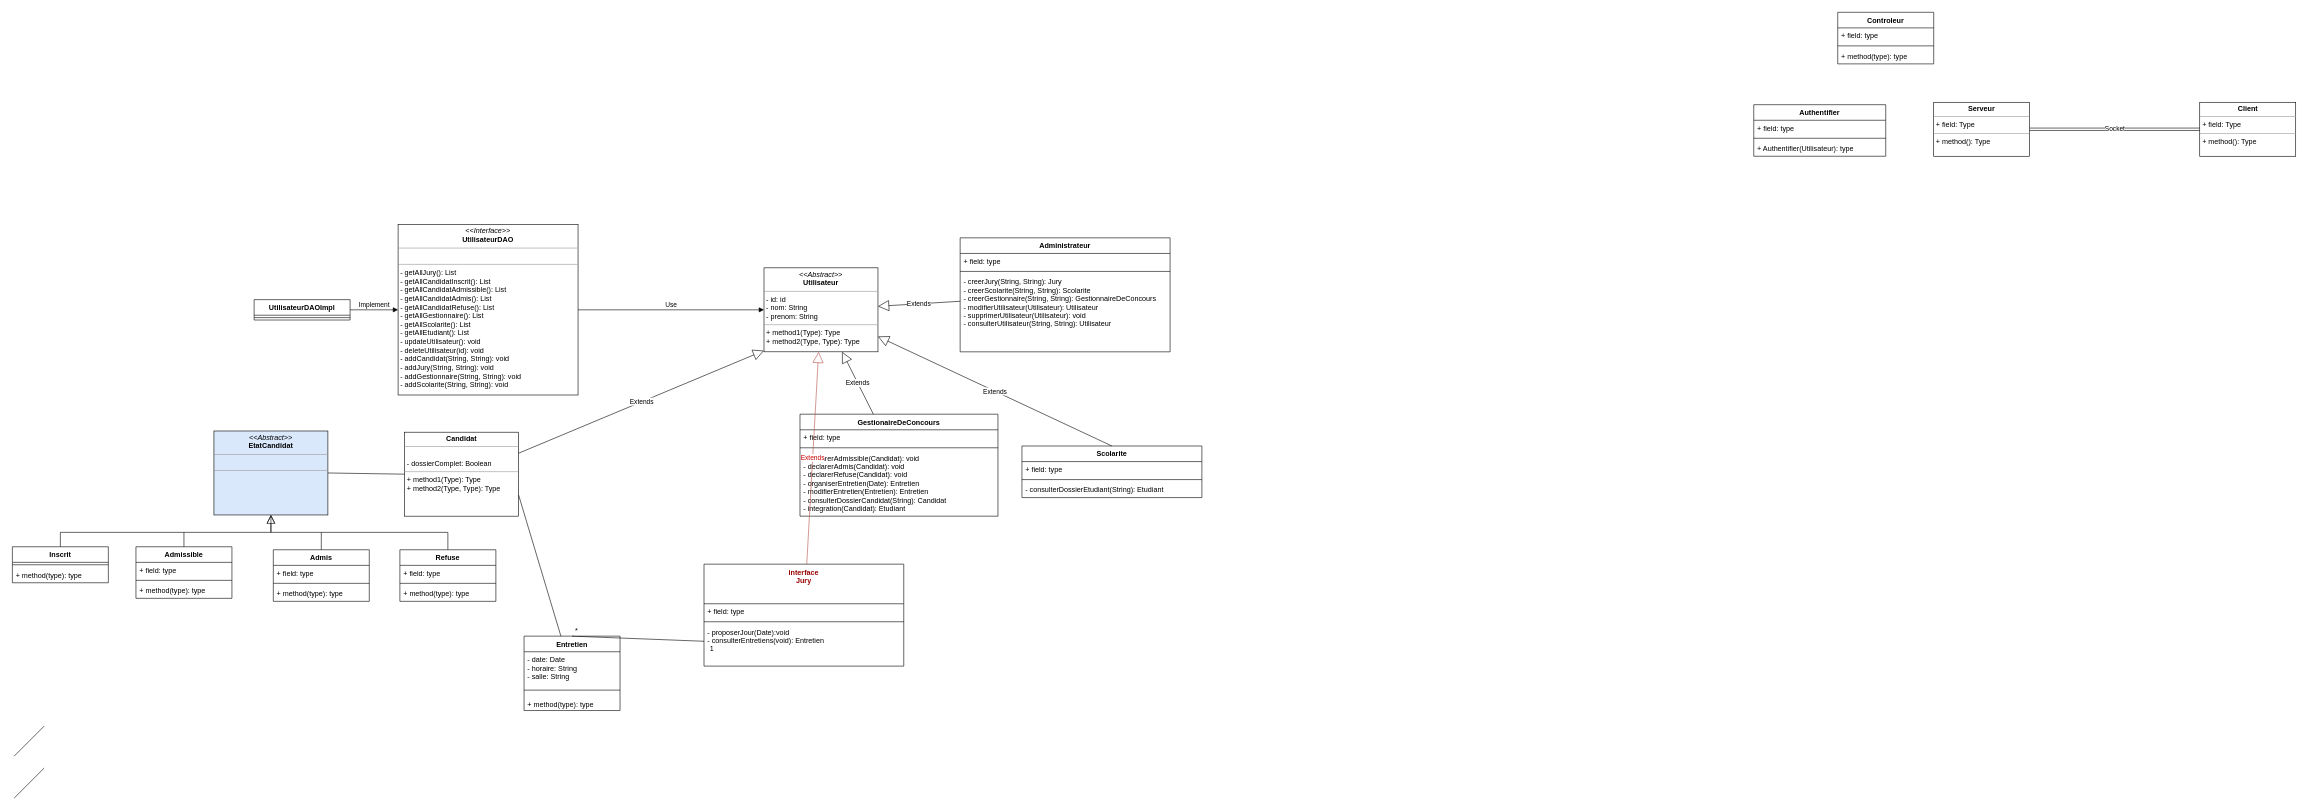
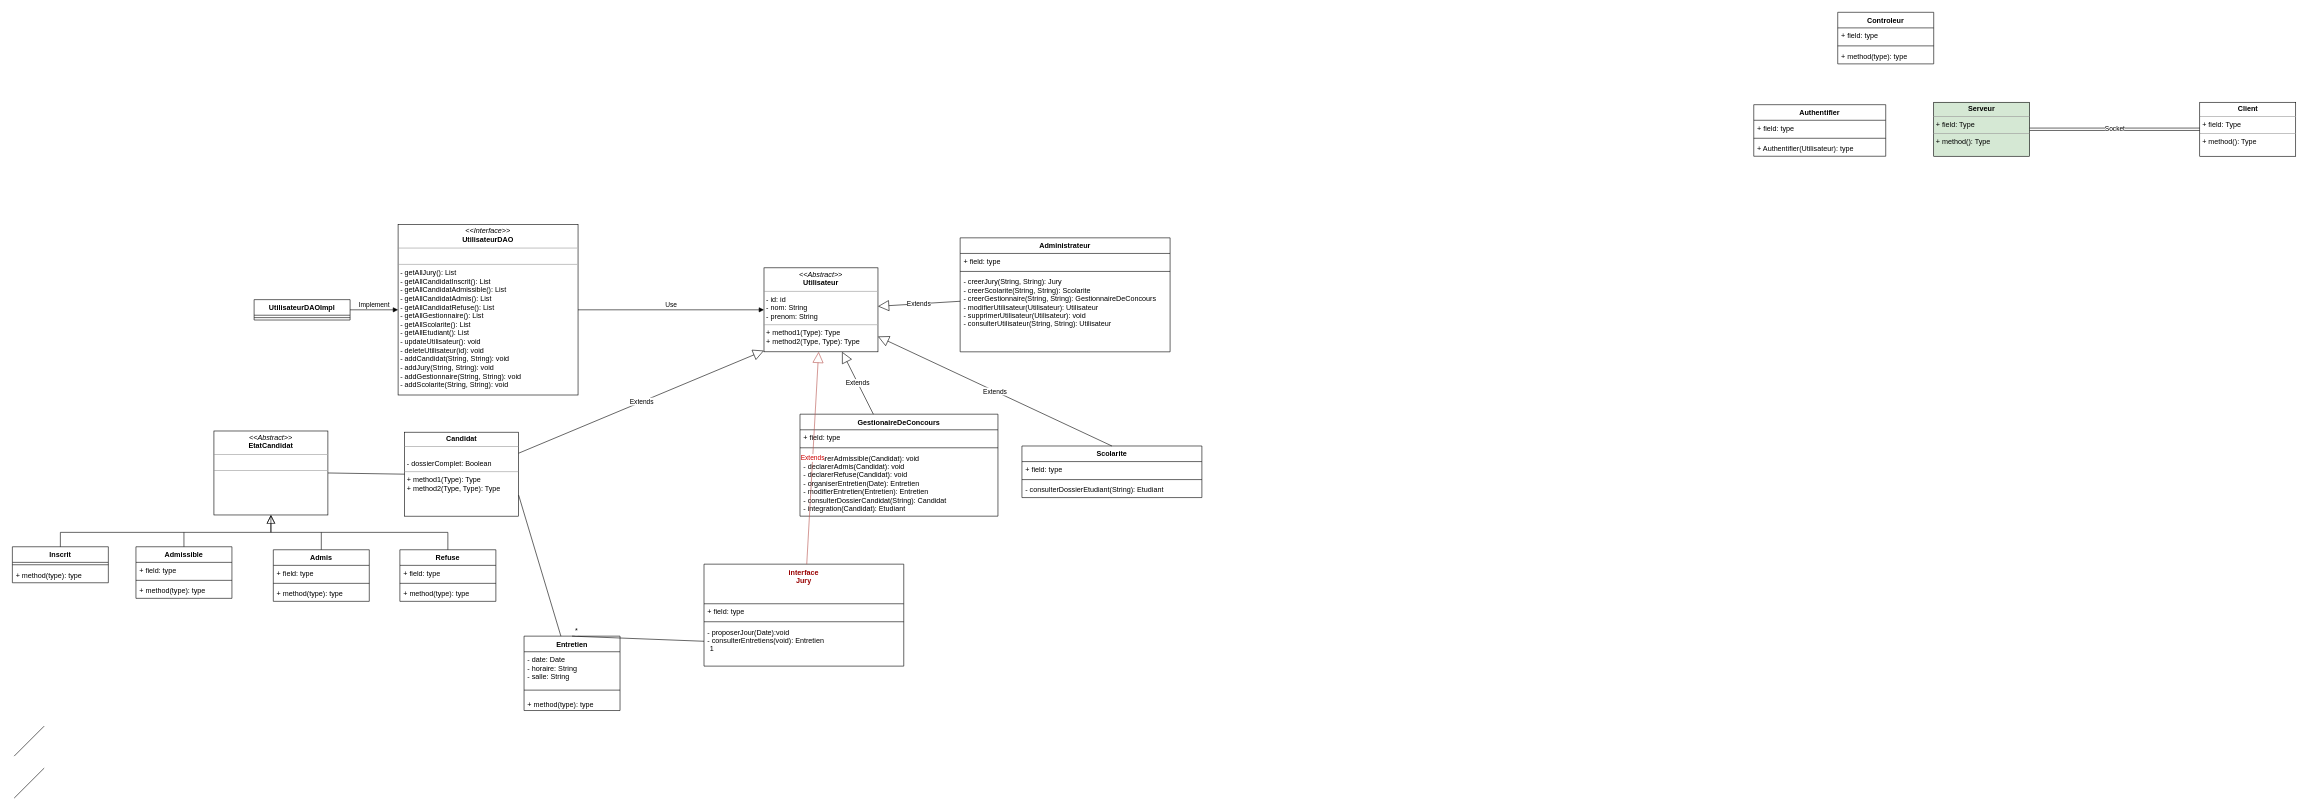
- <mxCell id="64" value="&lt;p style=&quot;margin: 0px ; margin-top: 4px ; text-align: center&quot;&gt;&lt;b&gt;Serveur&lt;/b&gt;&lt;/p&gt;&lt;hr size=&quot;1&quot;&gt;&lt;p style=&quot;margin: 0px ; margin-left: 4px&quot;&gt;+ field: Type&lt;/p&gt;&lt;hr size=&quot;1&quot;&gt;&lt;p style=&quot;margin: 0px ; margin-left: 4px&quot;&gt;+ method(): Type&lt;/p&gt;" style="verticalAlign=top;align=left;overflow=fill;fontSize=12;fontFamily=Helvetica;html=1;" parent="1" vertex="1"><mxGeometry x="3223" y="170" width="160" height="90" as="geometry" /></mxCell>
+ <mxCell id="64" value="&lt;p style=&quot;margin: 0px ; margin-top: 4px ; text-align: center&quot;&gt;&lt;b&gt;Serveur&lt;/b&gt;&lt;/p&gt;&lt;hr size=&quot;1&quot;&gt;&lt;p style=&quot;margin: 0px ; margin-left: 4px&quot;&gt;+ field: Type&lt;/p&gt;&lt;hr size=&quot;1&quot;&gt;&lt;p style=&quot;margin: 0px ; margin-left: 4px&quot;&gt;+ method(): Type&lt;/p&gt;" style="verticalAlign=top;align=left;overflow=fill;fontSize=12;fontFamily=Helvetica;html=1;fillColor=#d5e8d4;" parent="1" vertex="1"><mxGeometry x="3223" y="170" width="160" height="90" as="geometry" /></mxCell>
- <mxCell id="27" value="&lt;p style=&quot;margin: 0px ; margin-top: 4px ; text-align: center&quot;&gt;&lt;i&gt;&amp;lt;&amp;lt;Abstract&amp;gt;&amp;gt;&lt;/i&gt;&lt;br&gt;&lt;b&gt;EtatCandidat&lt;/b&gt;&lt;/p&gt;&lt;hr size=&quot;1&quot;&gt;&lt;br&gt;&lt;hr size=&quot;1&quot;&gt;&lt;p style=&quot;margin: 0px ; margin-left: 4px&quot;&gt;&lt;br&gt;&lt;/p&gt;" style="verticalAlign=top;align=left;overflow=fill;fontSize=12;fontFamily=Helvetica;html=1;fillColor=#dae8fc;" parent="22" vertex="1"><mxGeometry x="336" width="190" height="140" as="geometry" /></mxCell>
+ <mxCell id="27" value="&lt;p style=&quot;margin: 0px ; margin-top: 4px ; text-align: center&quot;&gt;&lt;i&gt;&amp;lt;&amp;lt;Abstract&amp;gt;&amp;gt;&lt;/i&gt;&lt;br&gt;&lt;b&gt;EtatCandidat&lt;/b&gt;&lt;/p&gt;&lt;hr size=&quot;1&quot;&gt;&lt;br&gt;&lt;hr size=&quot;1&quot;&gt;&lt;p style=&quot;margin: 0px ; margin-left: 4px&quot;&gt;&lt;br&gt;&lt;/p&gt;" style="verticalAlign=top;align=left;overflow=fill;fontSize=12;fontFamily=Helvetica;html=1;" parent="22" vertex="1"><mxGeometry x="336" width="190" height="140" as="geometry" /></mxCell>
